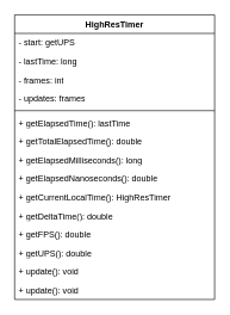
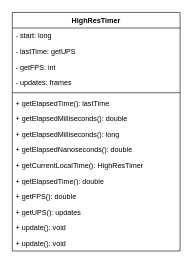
- <mxCell id="3" value="- start: getUPS" style="text;strokeColor=none;fillColor=none;align=left;verticalAlign=top;spacingLeft=4;spacingRight=4;overflow=hidden;rotatable=0;points=[[0,0.5],[1,0.5]];portConstraint=eastwest;whiteSpace=wrap;html=1;" vertex="1" parent="2"><mxGeometry y="26" width="280" height="26" as="geometry" /></mxCell>
+ <mxCell id="3" value="- start: long" style="text;strokeColor=none;fillColor=none;align=left;verticalAlign=top;spacingLeft=4;spacingRight=4;overflow=hidden;rotatable=0;points=[[0,0.5],[1,0.5]];portConstraint=eastwest;whiteSpace=wrap;html=1;" vertex="1" parent="2"><mxGeometry y="26" width="280" height="26" as="geometry" /></mxCell>
- <mxCell id="4" value="- lastTime: long" style="text;strokeColor=none;fillColor=none;align=left;verticalAlign=top;spacingLeft=4;spacingRight=4;overflow=hidden;rotatable=0;points=[[0,0.5],[1,0.5]];portConstraint=eastwest;whiteSpace=wrap;html=1;" vertex="1" parent="2"><mxGeometry y="52" width="280" height="26" as="geometry" /></mxCell>
+ <mxCell id="4" value="- lastTime: getUPS" style="text;strokeColor=none;fillColor=none;align=left;verticalAlign=top;spacingLeft=4;spacingRight=4;overflow=hidden;rotatable=0;points=[[0,0.5],[1,0.5]];portConstraint=eastwest;whiteSpace=wrap;html=1;" vertex="1" parent="2"><mxGeometry y="52" width="280" height="26" as="geometry" /></mxCell>
- <mxCell id="5" value="- frames: int" style="text;strokeColor=none;fillColor=none;align=left;verticalAlign=top;spacingLeft=4;spacingRight=4;overflow=hidden;rotatable=0;points=[[0,0.5],[1,0.5]];portConstraint=eastwest;whiteSpace=wrap;html=1;" vertex="1" parent="2"><mxGeometry y="78" width="280" height="26" as="geometry" /></mxCell>
+ <mxCell id="5" value="- getFPS: int" style="text;strokeColor=none;fillColor=none;align=left;verticalAlign=top;spacingLeft=4;spacingRight=4;overflow=hidden;rotatable=0;points=[[0,0.5],[1,0.5]];portConstraint=eastwest;whiteSpace=wrap;html=1;" vertex="1" parent="2"><mxGeometry y="78" width="280" height="26" as="geometry" /></mxCell>
- <mxCell id="9" value="+ getTotalElapsedTime(): double" style="text;strokeColor=none;fillColor=none;align=left;verticalAlign=top;spacingLeft=4;spacingRight=4;overflow=hidden;rotatable=0;points=[[0,0.5],[1,0.5]];portConstraint=eastwest;whiteSpace=wrap;html=1;" vertex="1" parent="2"><mxGeometry y="164" width="280" height="26" as="geometry" /></mxCell>
+ <mxCell id="9" value="+ getElapsedMilliseconds(): double" style="text;strokeColor=none;fillColor=none;align=left;verticalAlign=top;spacingLeft=4;spacingRight=4;overflow=hidden;rotatable=0;points=[[0,0.5],[1,0.5]];portConstraint=eastwest;whiteSpace=wrap;html=1;" vertex="1" parent="2"><mxGeometry y="164" width="280" height="26" as="geometry" /></mxCell>
- <mxCell id="13" value="+ getDeltaTime(): double" style="text;strokeColor=none;fillColor=none;align=left;verticalAlign=top;spacingLeft=4;spacingRight=4;overflow=hidden;rotatable=0;points=[[0,0.5],[1,0.5]];portConstraint=eastwest;whiteSpace=wrap;html=1;" vertex="1" parent="2"><mxGeometry y="268" width="280" height="26" as="geometry" /></mxCell>
+ <mxCell id="13" value="+ getElapsedTime(): double" style="text;strokeColor=none;fillColor=none;align=left;verticalAlign=top;spacingLeft=4;spacingRight=4;overflow=hidden;rotatable=0;points=[[0,0.5],[1,0.5]];portConstraint=eastwest;whiteSpace=wrap;html=1;" vertex="1" parent="2"><mxGeometry y="268" width="280" height="26" as="geometry" /></mxCell>
- <mxCell id="15" value="+ getUPS(): double" style="text;strokeColor=none;fillColor=none;align=left;verticalAlign=top;spacingLeft=4;spacingRight=4;overflow=hidden;rotatable=0;points=[[0,0.5],[1,0.5]];portConstraint=eastwest;whiteSpace=wrap;html=1;" vertex="1" parent="2"><mxGeometry y="320" width="280" height="26" as="geometry" /></mxCell>
+ <mxCell id="15" value="+ getUPS(): updates" style="text;strokeColor=none;fillColor=none;align=left;verticalAlign=top;spacingLeft=4;spacingRight=4;overflow=hidden;rotatable=0;points=[[0,0.5],[1,0.5]];portConstraint=eastwest;whiteSpace=wrap;html=1;" vertex="1" parent="2"><mxGeometry y="320" width="280" height="26" as="geometry" /></mxCell>
